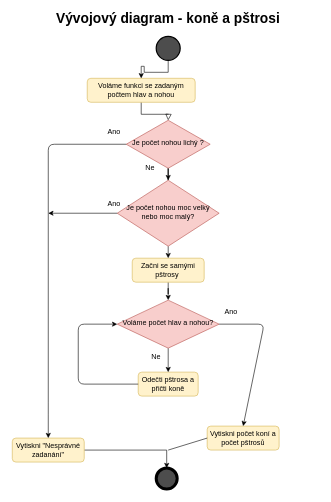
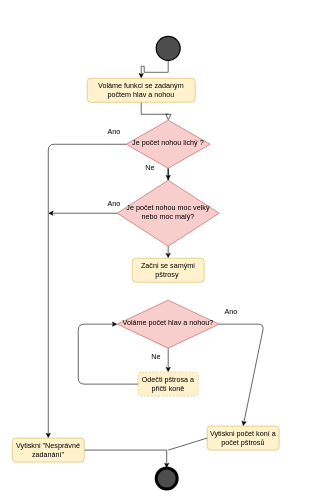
- <mxCell id="10" value="Vývojový diagram - koně a pštrosi" style="text;html=1;strokeColor=none;fillColor=none;align=center;verticalAlign=middle;whiteSpace=wrap;rounded=0;fontSize=23;fontStyle=1" vertex="1" parent="1"><mxGeometry x="30" y="20" width="500" height="20" as="geometry" /></mxCell>
- <mxCell id="15" value="" style="edgeStyle=orthogonalEdgeStyle;rounded=0;orthogonalLoop=1;jettySize=auto;html=1;" edge="1" parent="1" source="16" target="23"><mxGeometry relative="1" as="geometry" /></mxCell>
- <mxCell id="17" value="Odečti pštrosa a přičti koně" style="rounded=1;whiteSpace=wrap;html=1;fontSize=12;glass=0;strokeWidth=1;shadow=0;fillColor=#fff2cc;strokeColor=#d6b656;" vertex="1" parent="1"><mxGeometry x="230" y="620" width="100" height="40" as="geometry" /></mxCell>
+ <mxCell id="17" value="Odečti pštrosa a přičti koně" style="rounded=1;whiteSpace=wrap;html=1;fontSize=12;glass=0;strokeWidth=1;shadow=0;fillColor=#fff2cc;strokeColor=#d6b656;dashed=1;" vertex="1" parent="1"><mxGeometry x="230" y="620" width="100" height="40" as="geometry" /></mxCell>
